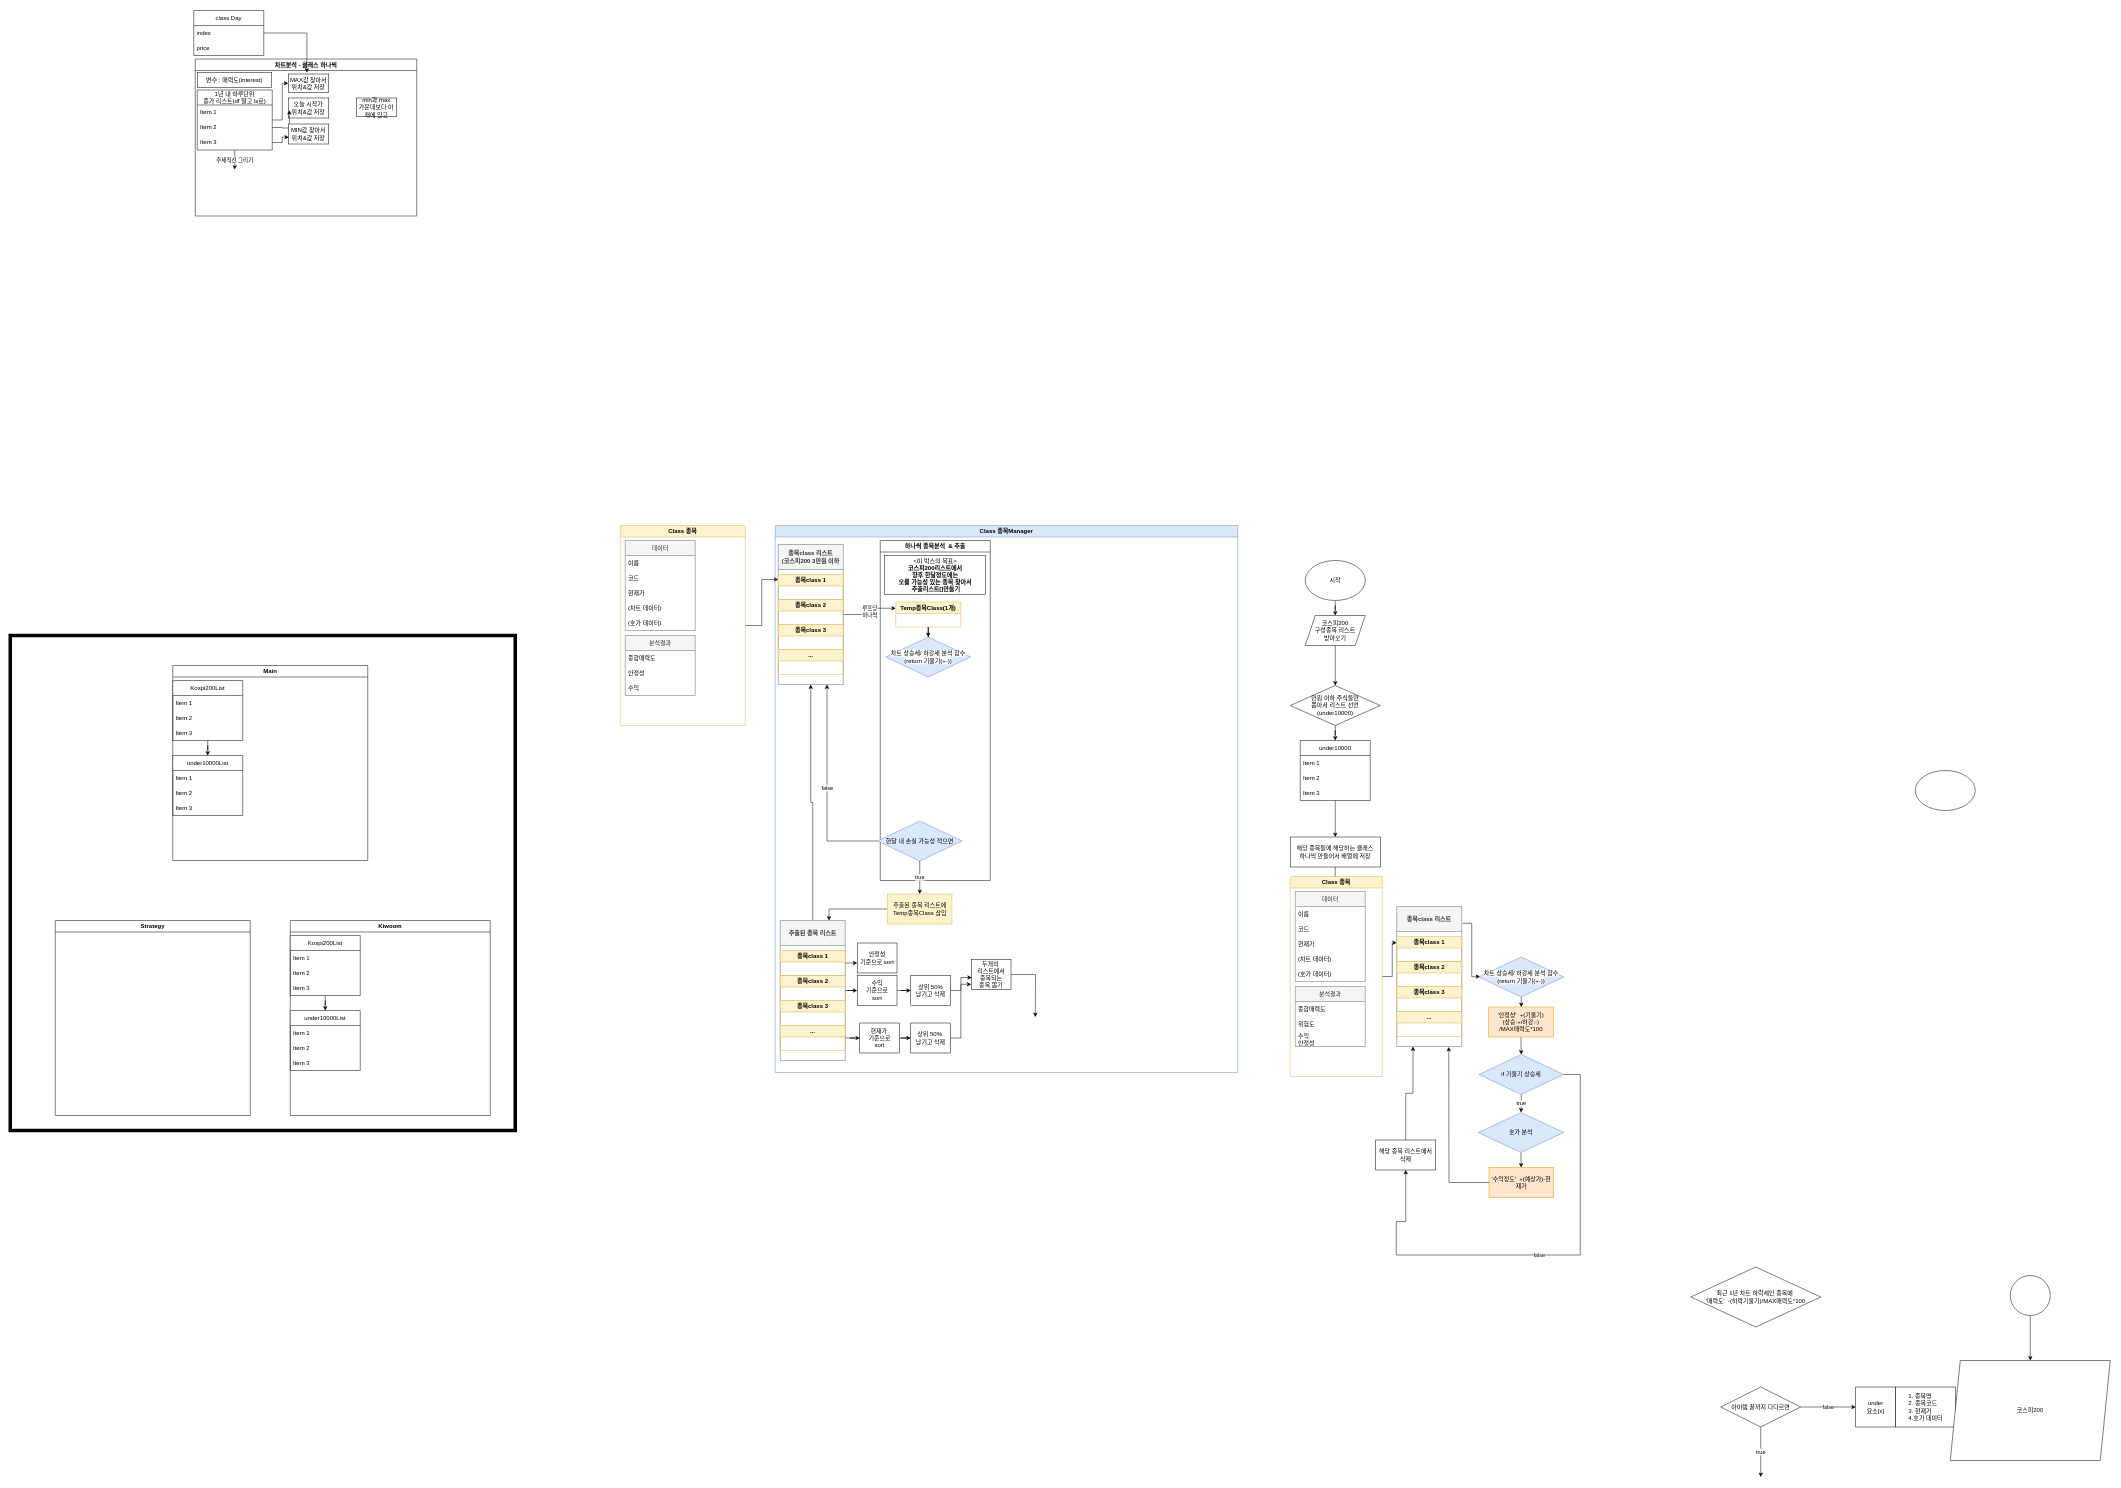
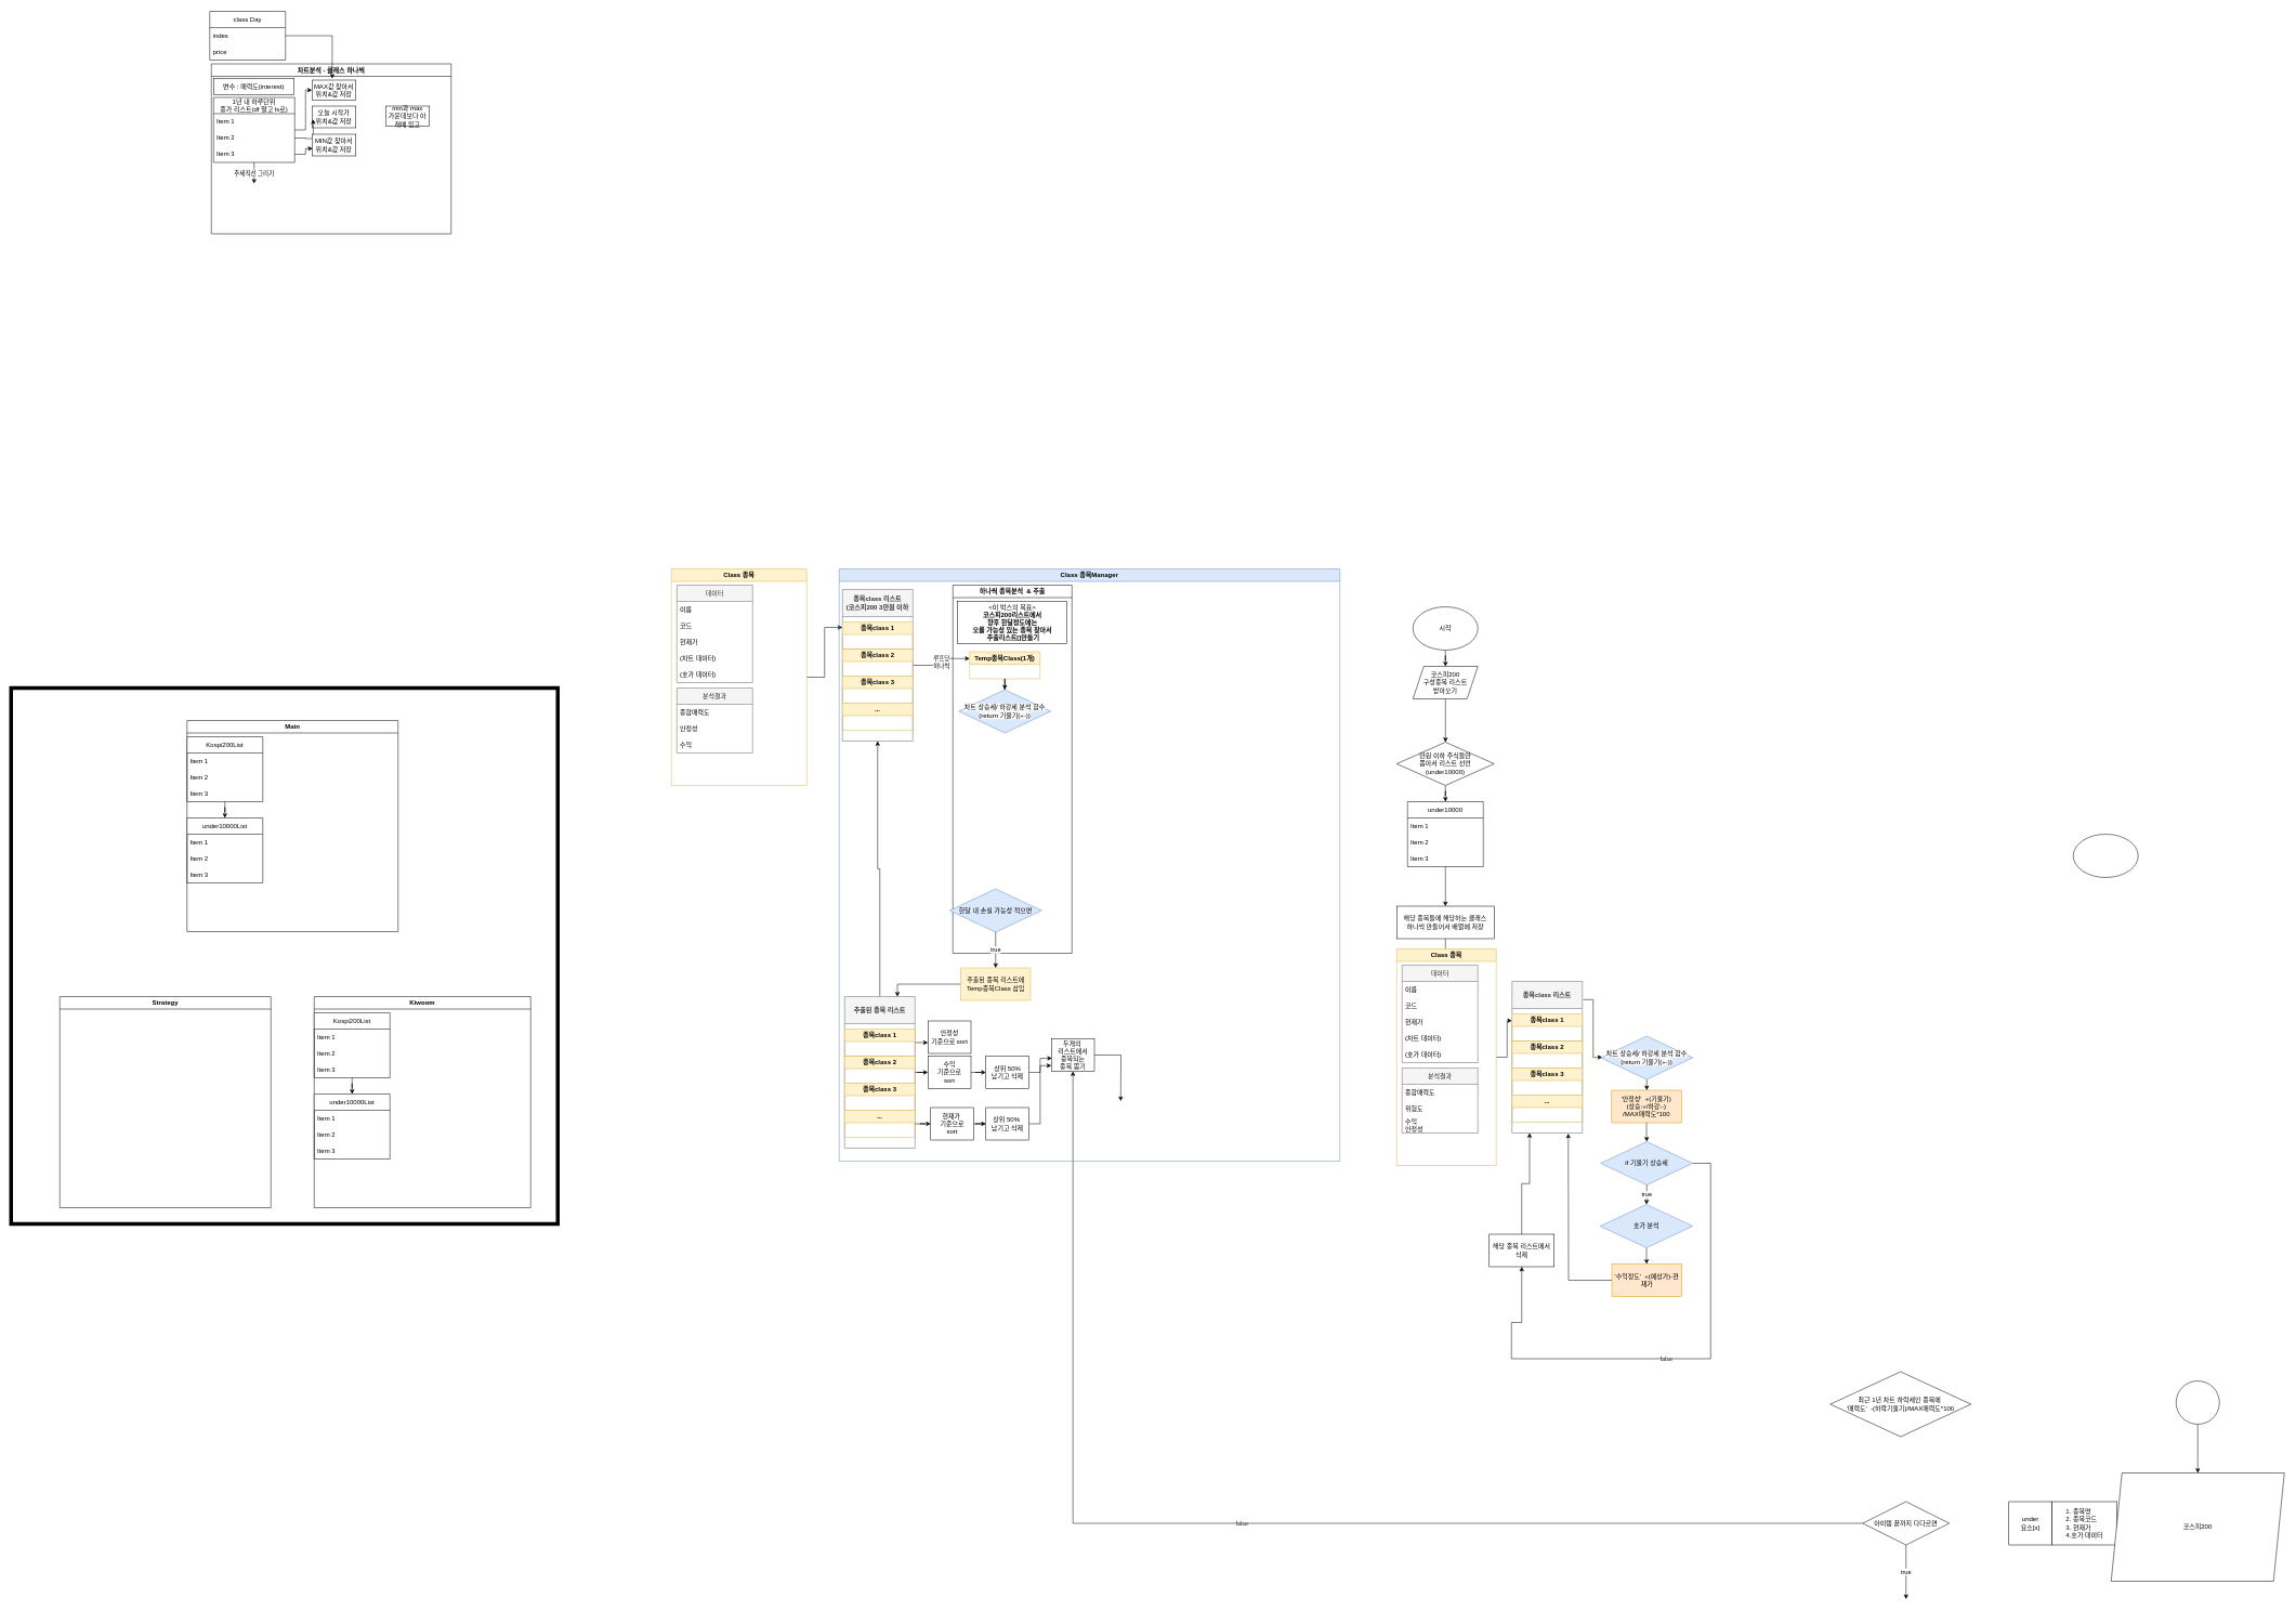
- <mxCell id="79" value="false" style="edgeStyle=orthogonalEdgeStyle;rounded=0;orthogonalLoop=1;jettySize=auto;html=1;entryX=0.75;entryY=1;entryDx=0;entryDy=0;" parent="54" source="66" target="56" edge="1"><mxGeometry relative="1" as="geometry"><Array as="points"><mxPoint x="103" y="631" /></Array></mxGeometry></mxCell>
- <mxCell id="36" value="false" style="edgeStyle=orthogonalEdgeStyle;rounded=0;orthogonalLoop=1;jettySize=auto;html=1;" parent="1" source="37" target="38" edge="1"><mxGeometry relative="1" as="geometry"><mxPoint x="3671" y="2613" as="targetPoint" /></mxGeometry></mxCell>
+ <mxCell id="36" value="false" style="edgeStyle=orthogonalEdgeStyle;rounded=0;orthogonalLoop=1;jettySize=auto;html=1;" parent="1" source="37" target="88" edge="1"><mxGeometry relative="1" as="geometry"><mxPoint x="3671" y="2613" as="targetPoint" /></mxGeometry></mxCell>
